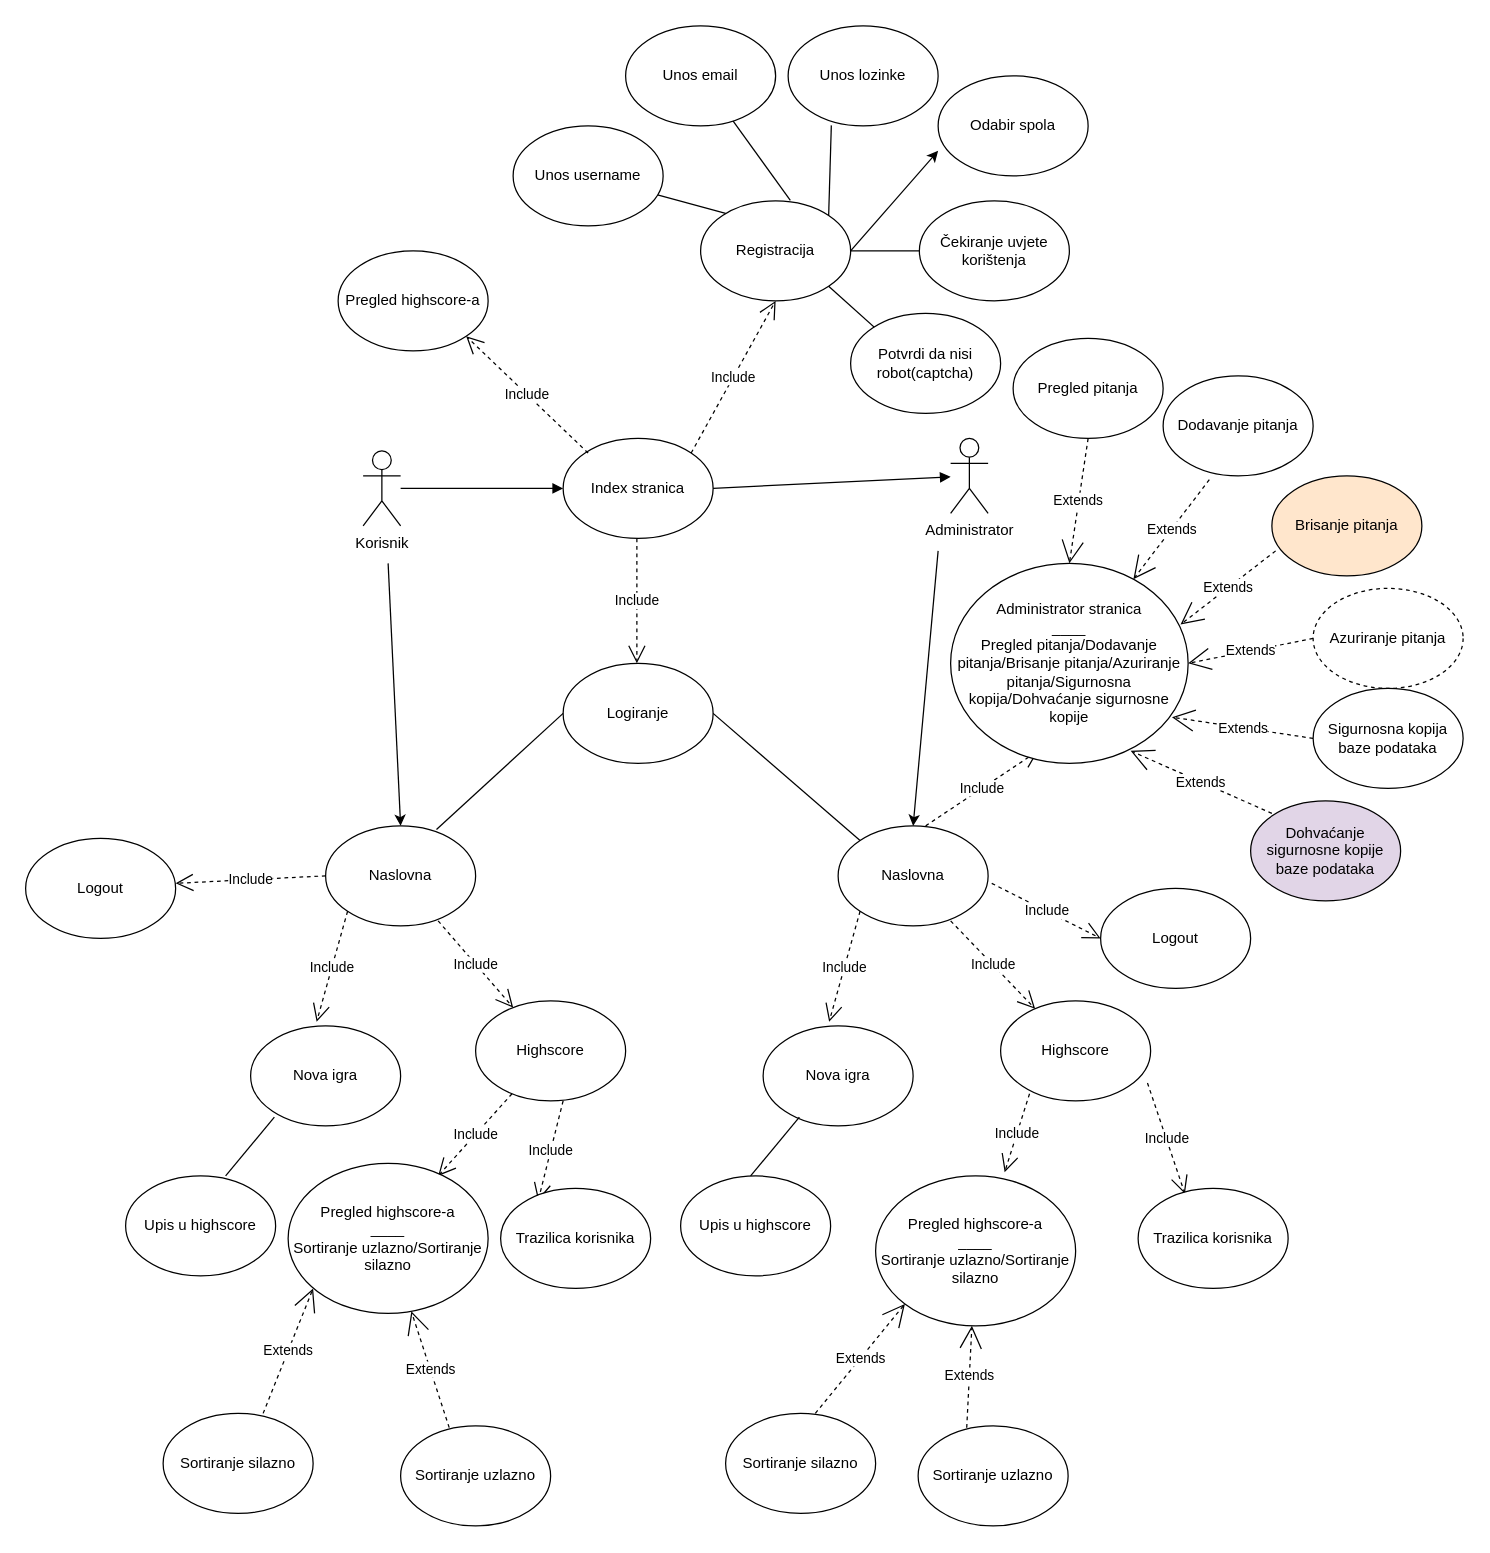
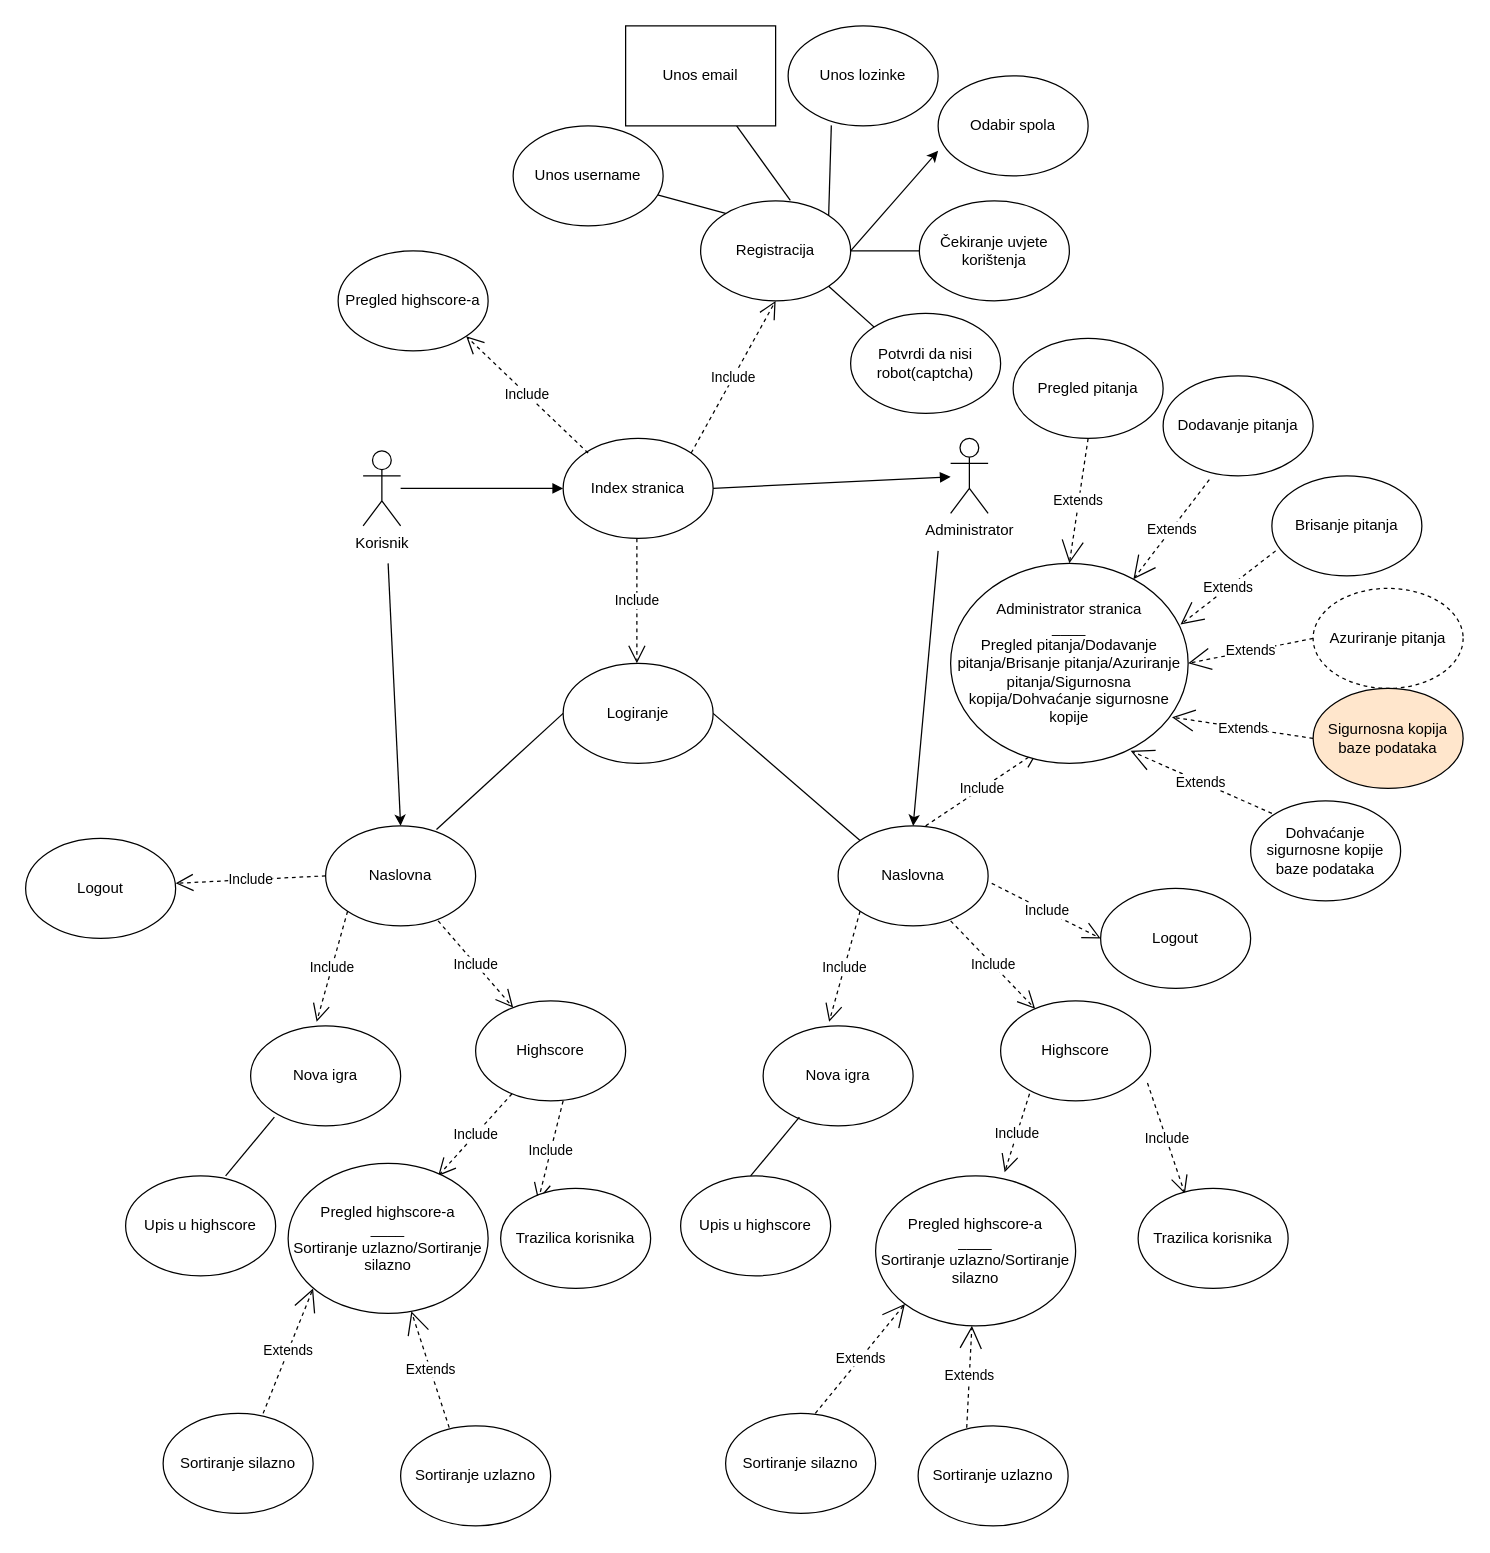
- <mxCell id="62" value="Unos email" style="ellipse;whiteSpace=wrap;html=1;" parent="1" vertex="1"><mxGeometry x="500" y="20" width="120" height="80" as="geometry" /></mxCell>
+ <mxCell id="62" value="Unos email" style="whiteSpace=wrap;html=1;rounded=0;" parent="1" vertex="1"><mxGeometry x="500" y="20" width="120" height="80" as="geometry" /></mxCell>
- <mxCell id="36" value="Brisanje pitanja" style="ellipse;whiteSpace=wrap;html=1;fillColor=#ffe6cc;" parent="1" vertex="1"><mxGeometry x="1017" y="380" width="120" height="80" as="geometry" /></mxCell>
+ <mxCell id="36" value="Brisanje pitanja" style="ellipse;whiteSpace=wrap;html=1;" parent="1" vertex="1"><mxGeometry x="1017" y="380" width="120" height="80" as="geometry" /></mxCell>
- <mxCell id="72" value="Sigurnosna kopija baze podataka" style="ellipse;whiteSpace=wrap;html=1;" parent="1" vertex="1"><mxGeometry x="1050" y="550" width="120" height="80" as="geometry" /></mxCell>
+ <mxCell id="72" value="Sigurnosna kopija baze podataka" style="ellipse;whiteSpace=wrap;html=1;fillColor=#ffe6cc;" parent="1" vertex="1"><mxGeometry x="1050" y="550" width="120" height="80" as="geometry" /></mxCell>
- <mxCell id="74" value="Dohvaćanje sigurnosne kopije baze podataka" style="ellipse;whiteSpace=wrap;html=1;fillColor=#e1d5e7;" parent="1" vertex="1"><mxGeometry x="1000" y="640" width="120" height="80" as="geometry" /></mxCell>
+ <mxCell id="74" value="Dohvaćanje sigurnosne kopije baze podataka" style="ellipse;whiteSpace=wrap;html=1;" parent="1" vertex="1"><mxGeometry x="1000" y="640" width="120" height="80" as="geometry" /></mxCell>
